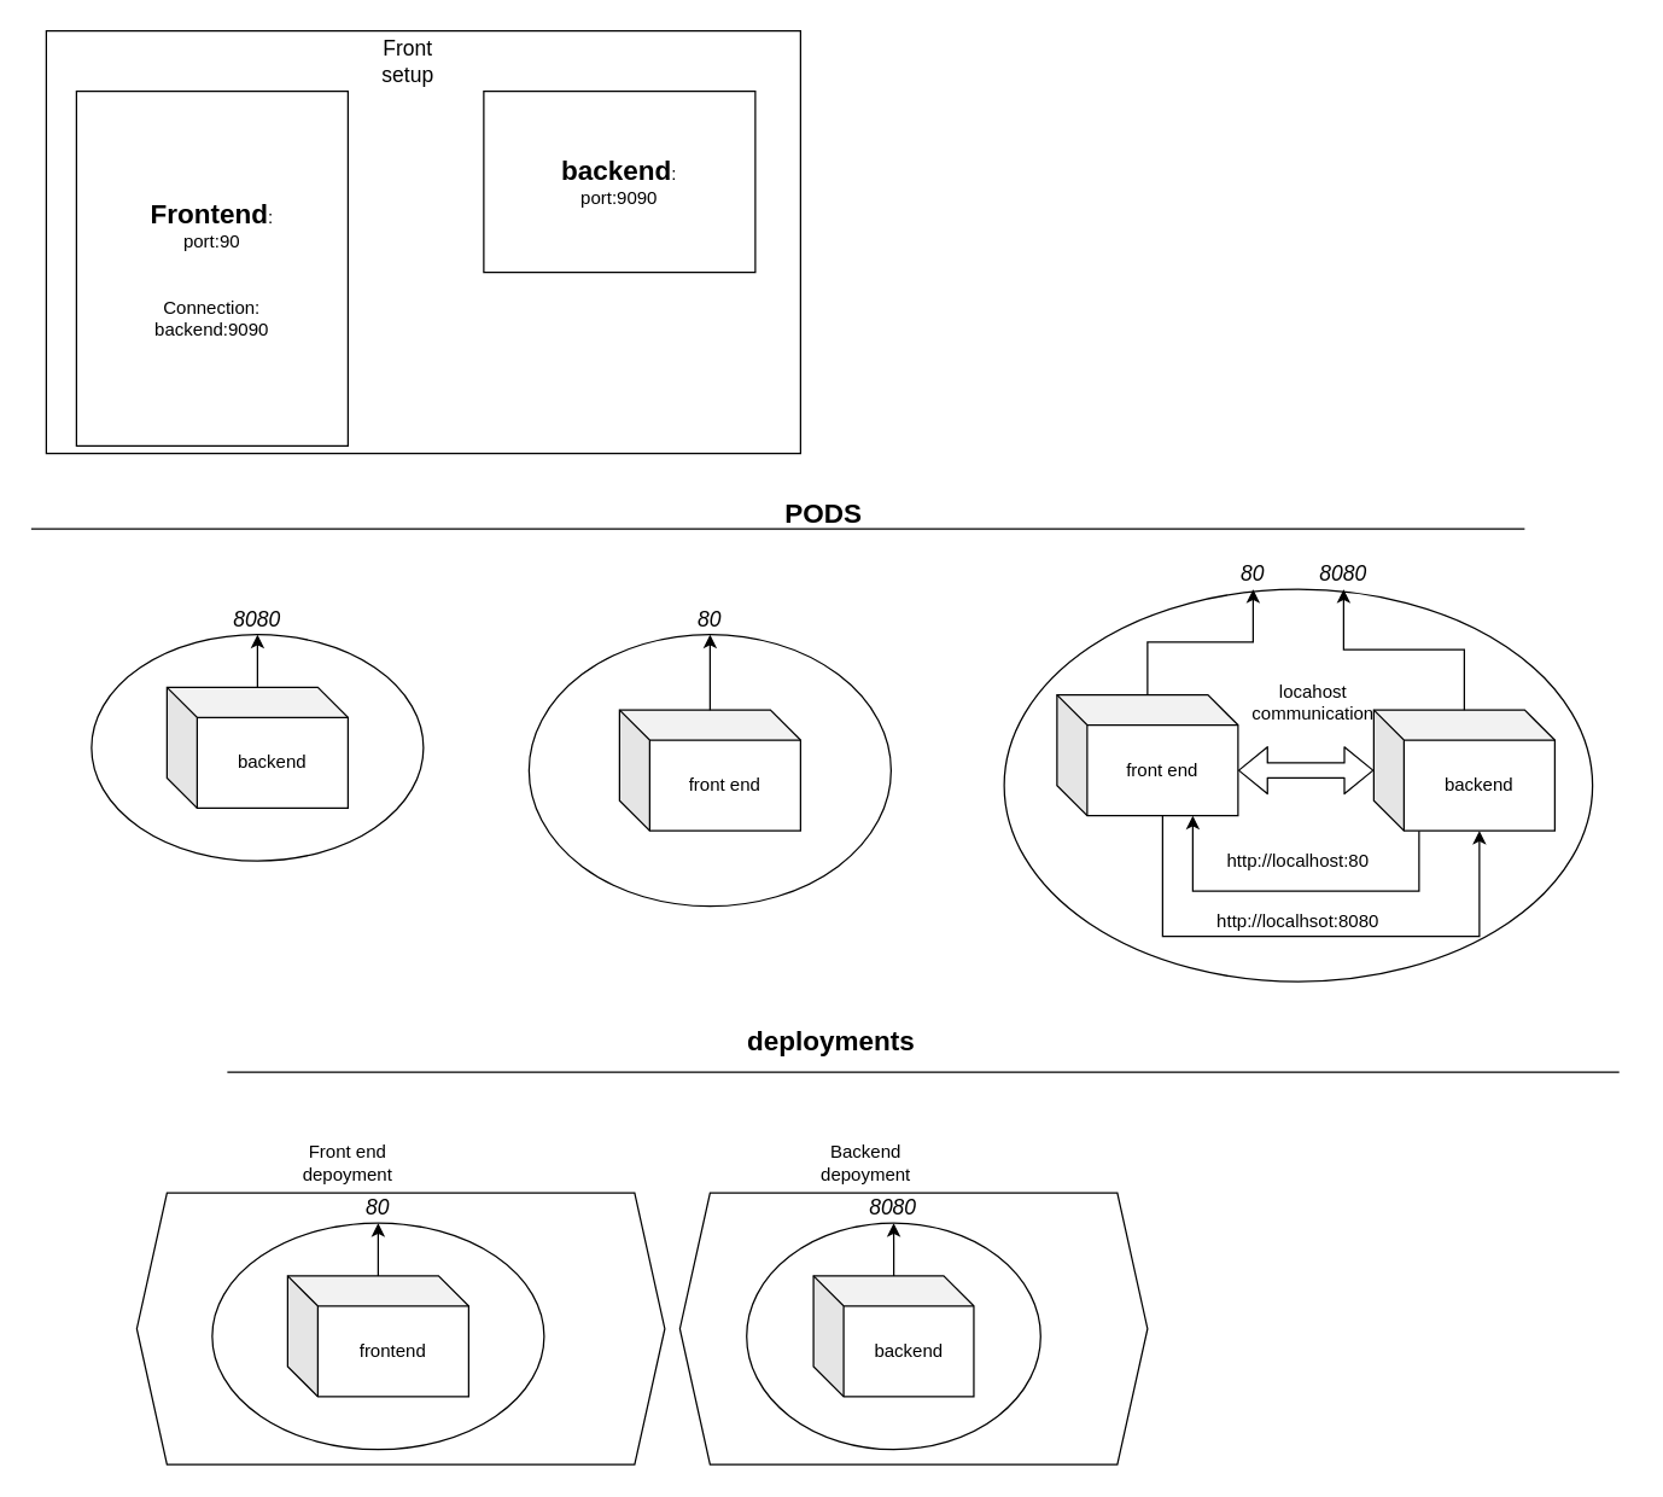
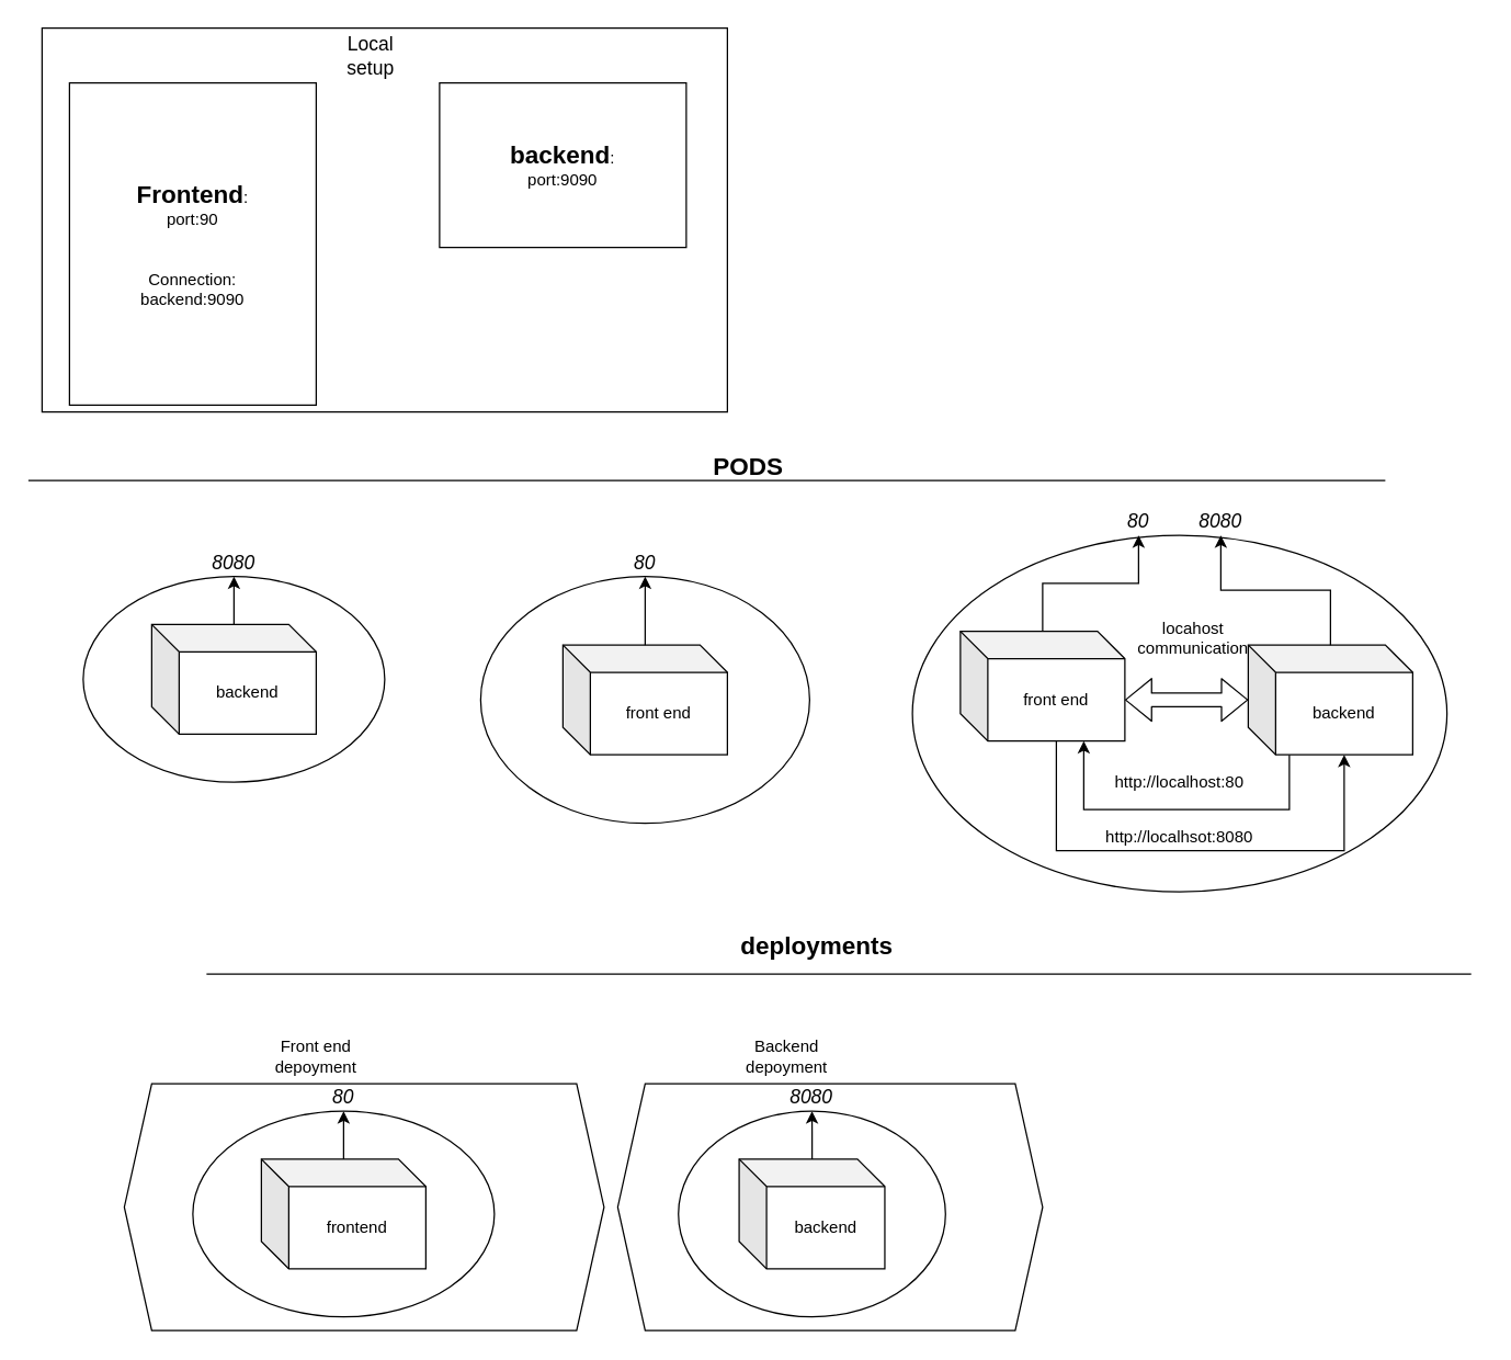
- <mxCell id="38" value="&lt;font style=&quot;font-size: 14px&quot;&gt;Front setup&lt;/font&gt;" style="text;html=1;strokeColor=none;fillColor=none;align=center;verticalAlign=middle;whiteSpace=wrap;rounded=0;" vertex="1" parent="34"><mxGeometry x="220" y="10" width="40" height="20" as="geometry" /></mxCell>
+ <mxCell id="38" value="&lt;font style=&quot;font-size: 14px&quot;&gt;Local setup&lt;/font&gt;" style="text;html=1;strokeColor=none;fillColor=none;align=center;verticalAlign=middle;whiteSpace=wrap;rounded=0;" vertex="1" parent="34"><mxGeometry x="220" y="10" width="40" height="20" as="geometry" /></mxCell>
- <mxCell id="40" value="&lt;b&gt;&lt;font style=&quot;font-size: 18px&quot;&gt;deployments&lt;/font&gt;&lt;/b&gt;" style="text;html=1;align=center;verticalAlign=middle;resizable=0;points=[];autosize=1;" vertex="1" parent="1"><mxGeometry x="485" y="680" width="130" height="20" as="geometry" /></mxCell>
+ <mxCell id="40" value="&lt;b&gt;&lt;font style=&quot;font-size: 18px&quot;&gt;deployments&lt;/font&gt;&lt;/b&gt;" style="text;html=1;align=center;verticalAlign=middle;resizable=0;points=[];autosize=1;" vertex="1" parent="1"><mxGeometry x="530" y="680" width="130" height="20" as="geometry" /></mxCell>
